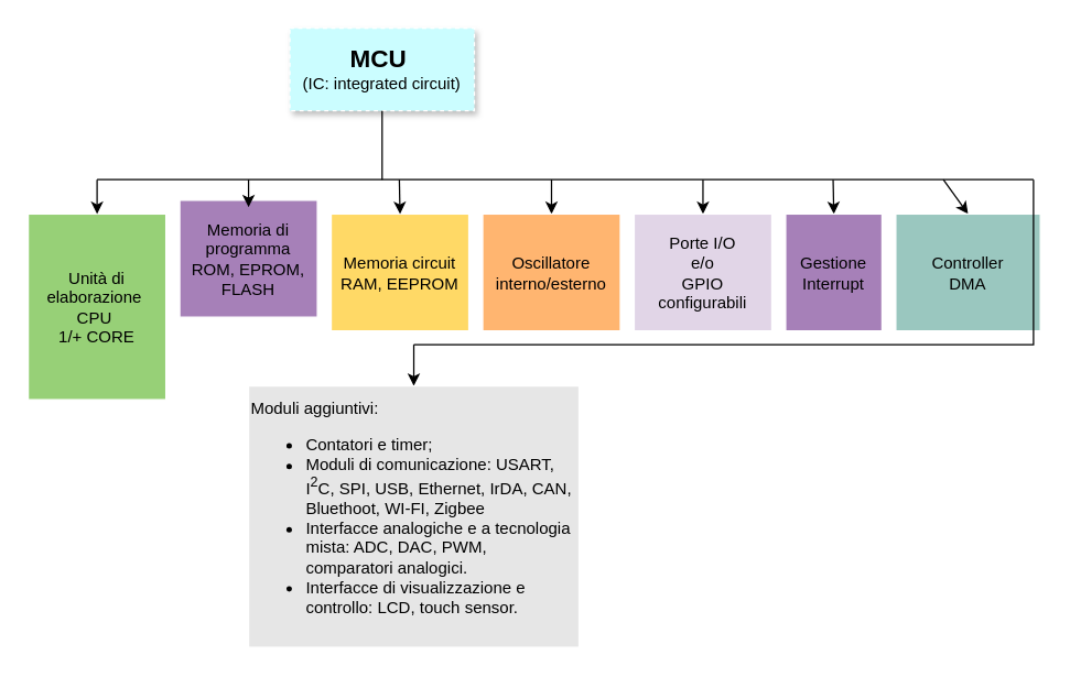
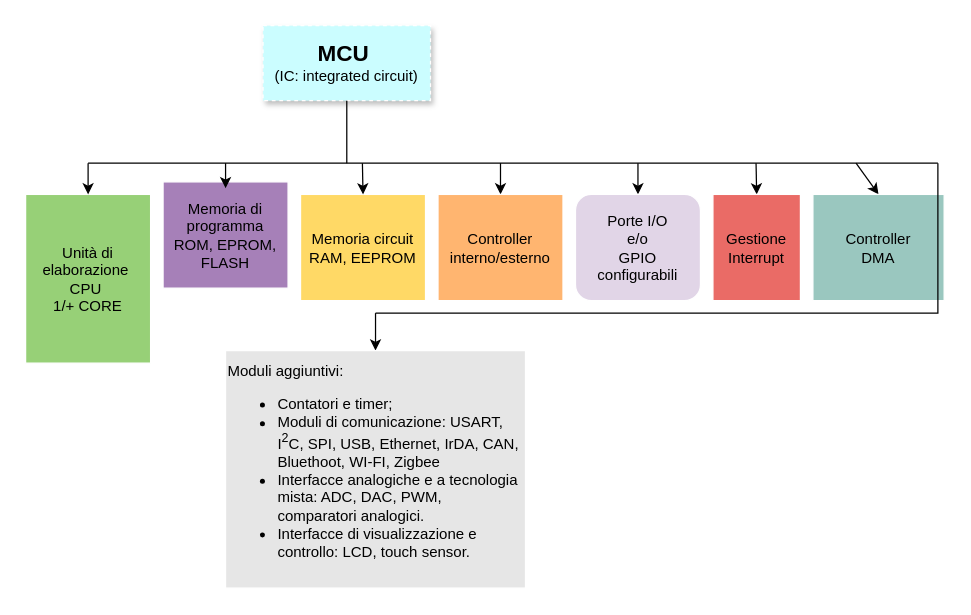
- <mxCell id="15" value="Oscillatore&lt;div&gt;interno/esterno&lt;/div&gt;" style="rounded=0;whiteSpace=wrap;html=1;fillColor=#FFB570;strokeColor=#FFFFFF;" vertex="1" parent="1"><mxGeometry x="350" y="155" width="100" height="85" as="geometry" /></mxCell>
+ <mxCell id="15" value="Controller&lt;div&gt;interno/esterno&lt;/div&gt;" style="rounded=0;whiteSpace=wrap;html=1;fillColor=#FFB570;strokeColor=#FFFFFF;" vertex="1" parent="1"><mxGeometry x="350" y="155" width="100" height="85" as="geometry" /></mxCell>
- <mxCell id="16" value="Porte I/O&lt;div&gt;e/o&lt;/div&gt;&lt;div&gt;GPIO&lt;/div&gt;&lt;div&gt;configurabili&lt;/div&gt;" style="rounded=0;whiteSpace=wrap;html=1;fillColor=#E1D5E7;strokeColor=#FFFFFF;" vertex="1" parent="1"><mxGeometry x="460" y="155" width="100" height="85" as="geometry" /></mxCell>
+ <mxCell id="16" value="Porte I/O&lt;div&gt;e/o&lt;/div&gt;&lt;div&gt;GPIO&lt;/div&gt;&lt;div&gt;configurabili&lt;/div&gt;" style="whiteSpace=wrap;html=1;fillColor=#E1D5E7;strokeColor=#FFFFFF;rounded=1;" vertex="1" parent="1"><mxGeometry x="460" y="155" width="100" height="85" as="geometry" /></mxCell>
- <mxCell id="17" value="Gestione&lt;div&gt;Interrupt&lt;/div&gt;" style="rounded=0;whiteSpace=wrap;html=1;fillColor=#a680b8;strokeColor=#FFFFFF;" vertex="1" parent="1"><mxGeometry x="570" y="155" width="70" height="85" as="geometry" /></mxCell>
+ <mxCell id="17" value="Gestione&lt;div&gt;Interrupt&lt;/div&gt;" style="rounded=0;whiteSpace=wrap;html=1;fillColor=#EA6B66;strokeColor=#FFFFFF;" vertex="1" parent="1"><mxGeometry x="570" y="155" width="70" height="85" as="geometry" /></mxCell>
